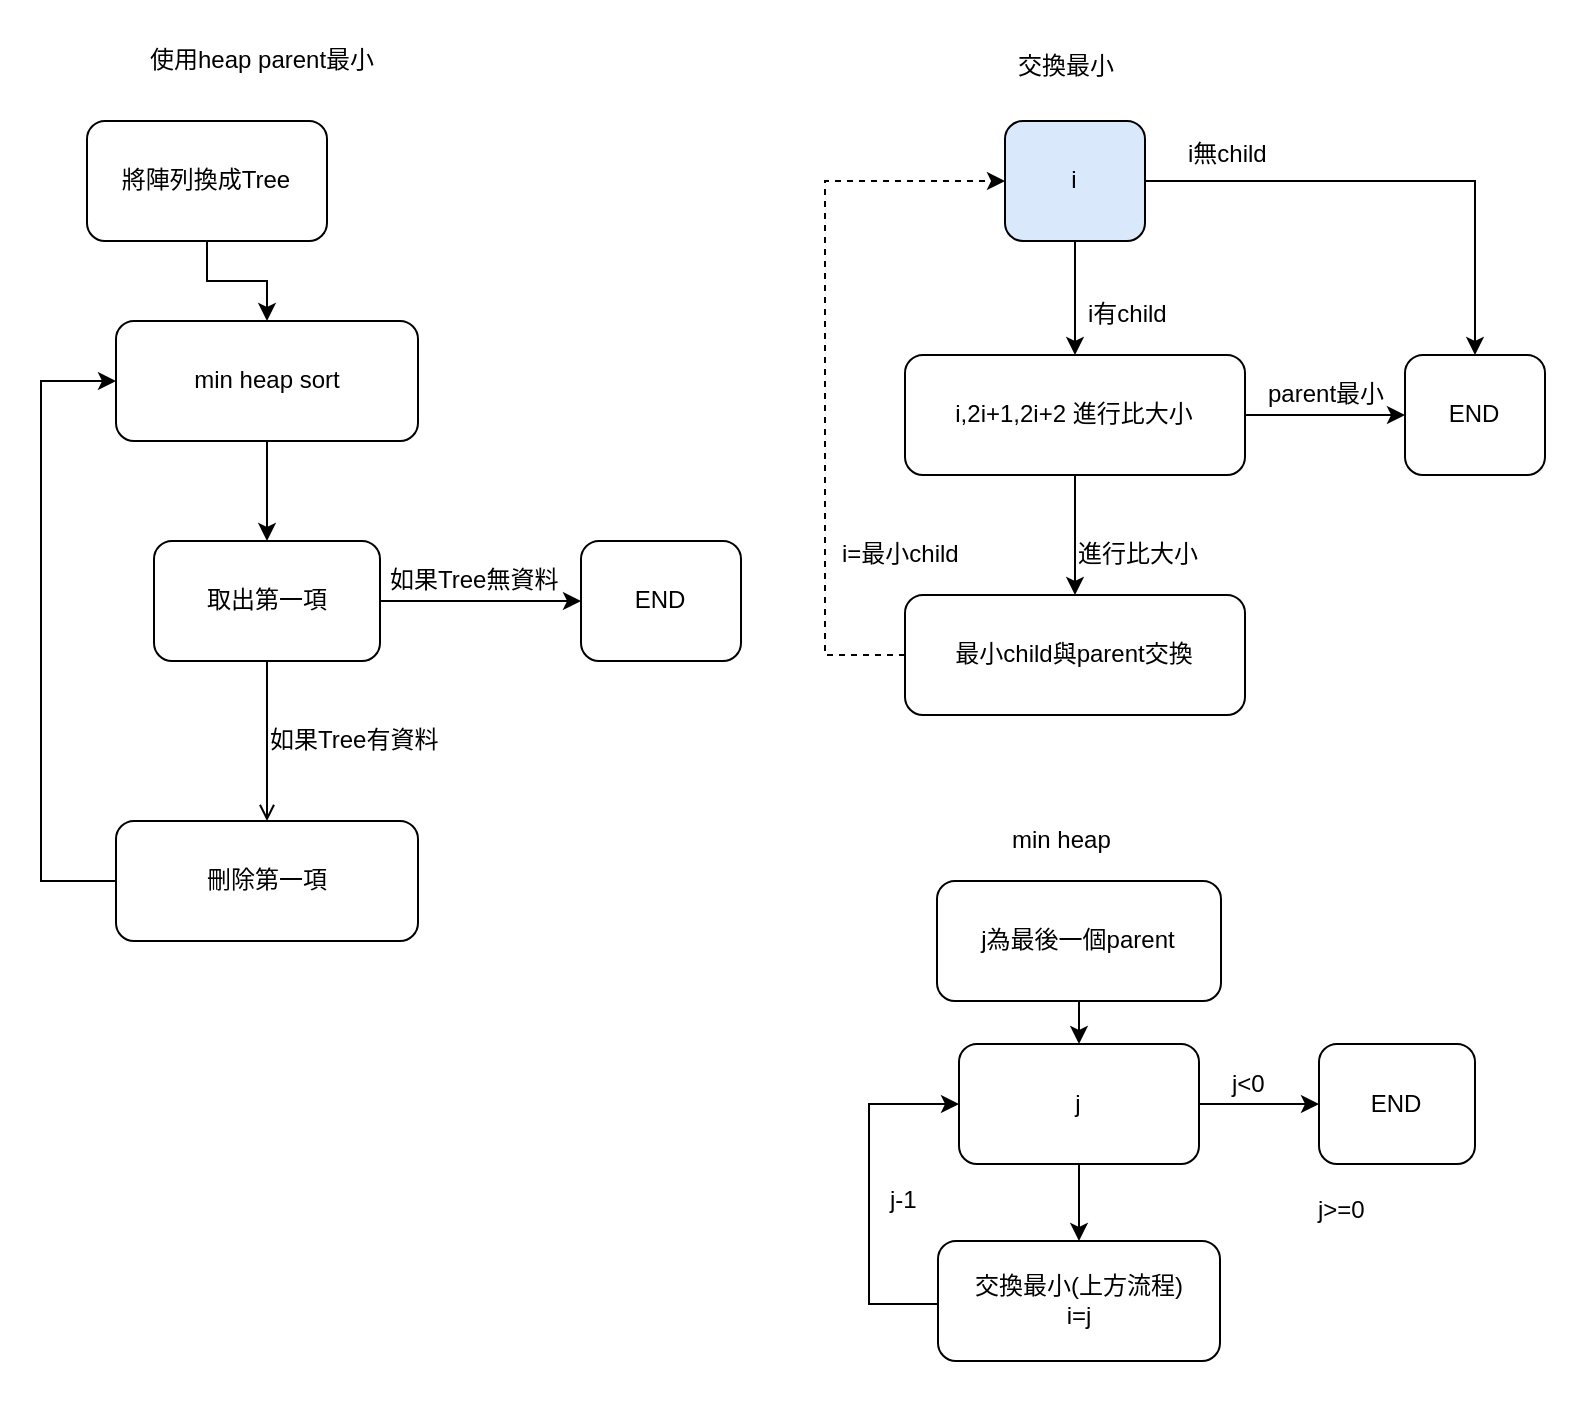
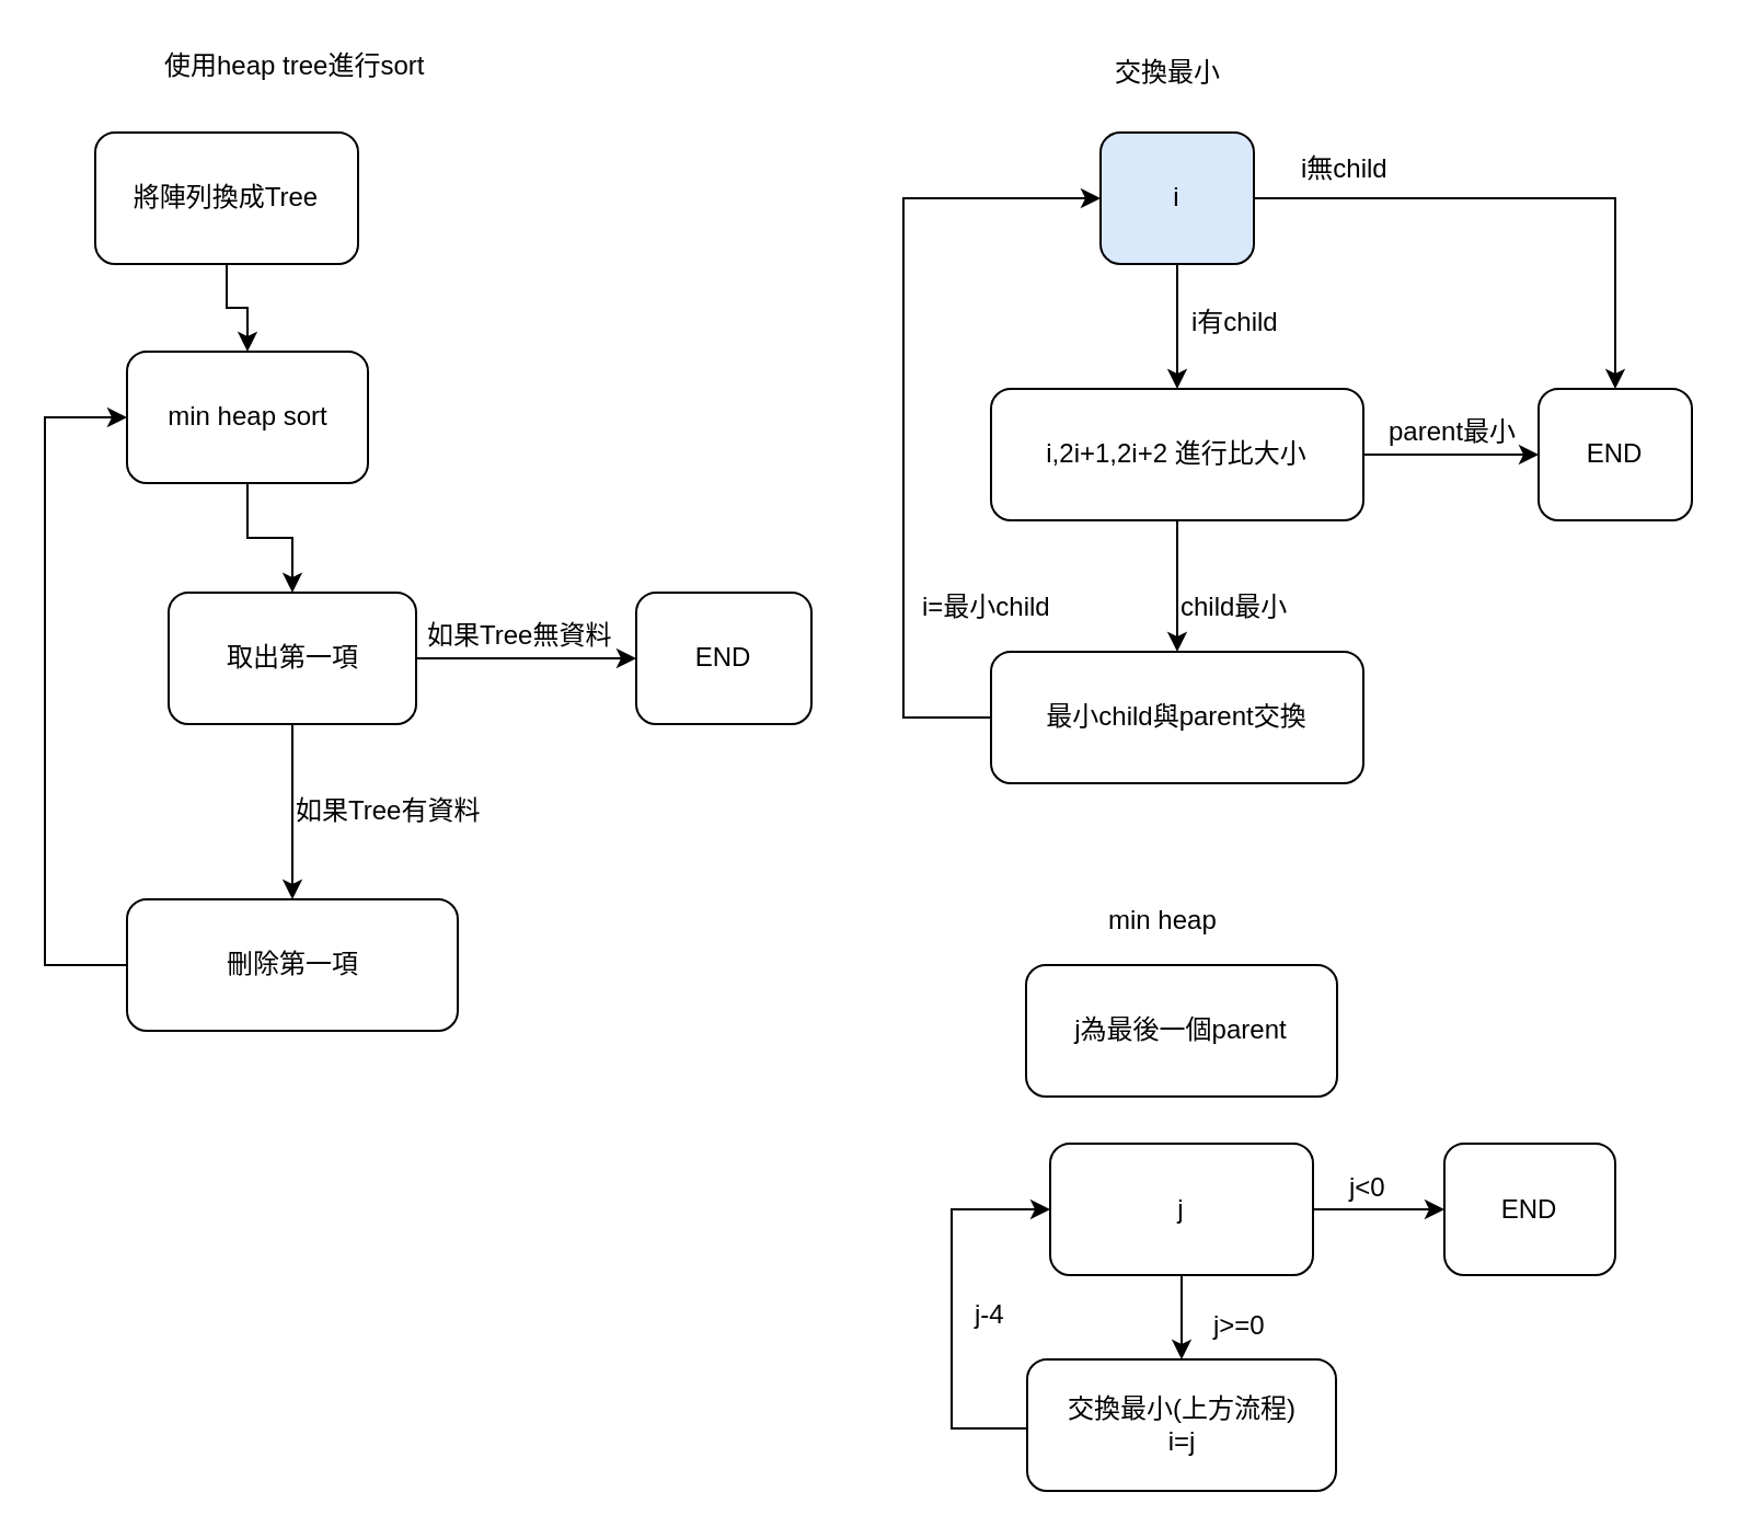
- <mxCell id="14" value="使用heap parent最小" style="text;html=1;resizable=0;points=[];autosize=1;align=left;verticalAlign=top;spacingTop=-4;" vertex="1" parent="1"><mxGeometry x="73" y="20" width="130" height="20" as="geometry" /></mxCell>
+ <mxCell id="14" value="使用heap tree進行sort" style="text;html=1;resizable=0;points=[];autosize=1;align=left;verticalAlign=top;spacingTop=-4;" vertex="1" parent="1"><mxGeometry x="73" y="20" width="130" height="20" as="geometry" /></mxCell>
- <mxCell id="28" value="i有child" style="text;html=1;resizable=0;points=[];autosize=1;align=left;verticalAlign=top;spacingTop=-4;" vertex="1" parent="1"><mxGeometry x="542" y="147" width="50" height="20" as="geometry" /></mxCell>
+ <mxCell id="28" value="i有child" style="text;html=1;resizable=0;points=[];autosize=1;align=left;verticalAlign=top;spacingTop=-4;" vertex="1" parent="1"><mxGeometry x="542" y="137" width="50" height="20" as="geometry" /></mxCell>
- <mxCell id="21" value="" style="edgeStyle=orthogonalEdgeStyle;rounded=0;orthogonalLoop=1;jettySize=auto;html=1;entryX=0;entryY=0.5;entryDx=0;entryDy=0;dashed=1;" edge="1" parent="1" source="22" target="20"><mxGeometry relative="1" as="geometry"><mxPoint x="452" y="87" as="targetPoint" /><Array as="points"><mxPoint x="412" y="327" /><mxPoint x="412" y="90" /></Array></mxGeometry></mxCell>
+ <mxCell id="21" value="" style="edgeStyle=orthogonalEdgeStyle;rounded=0;orthogonalLoop=1;jettySize=auto;html=1;entryX=0;entryY=0.5;entryDx=0;entryDy=0;" edge="1" parent="1" source="22" target="20"><mxGeometry relative="1" as="geometry"><mxPoint x="452" y="87" as="targetPoint" /><Array as="points"><mxPoint x="412" y="327" /><mxPoint x="412" y="90" /></Array></mxGeometry></mxCell>
- <mxCell id="5" value="min heap sort" style="rounded=1;whiteSpace=wrap;html=1;" vertex="1" parent="1"><mxGeometry x="57.5" y="160" width="151" height="60" as="geometry" /></mxCell>
+ <mxCell id="5" value="min heap sort" style="rounded=1;whiteSpace=wrap;html=1;" vertex="1" parent="1"><mxGeometry x="57.5" y="160" width="110" height="60" as="geometry" /></mxCell>
- <mxCell id="25" value="進行比大小" style="text;html=1;resizable=0;points=[];autosize=1;align=left;verticalAlign=top;spacingTop=-4;" vertex="1" parent="1"><mxGeometry x="537" y="267" width="60" height="20" as="geometry" /></mxCell>
+ <mxCell id="25" value="child最小" style="text;html=1;resizable=0;points=[];autosize=1;align=left;verticalAlign=top;spacingTop=-4;" vertex="1" parent="1"><mxGeometry x="537" y="267" width="60" height="20" as="geometry" /></mxCell>
- <mxCell id="7" value="" style="edgeStyle=orthogonalEdgeStyle;rounded=0;orthogonalLoop=1;jettySize=auto;html=1;endArrow=open;" edge="1" parent="1" source="9" target="11"><mxGeometry relative="1" as="geometry" /></mxCell>
+ <mxCell id="7" value="" style="edgeStyle=orthogonalEdgeStyle;rounded=0;orthogonalLoop=1;jettySize=auto;html=1;" edge="1" parent="1" source="9" target="11"><mxGeometry relative="1" as="geometry" /></mxCell>
- <mxCell id="33" value="" style="edgeStyle=orthogonalEdgeStyle;rounded=0;orthogonalLoop=1;jettySize=auto;html=1;" edge="1" parent="1" source="34" target="32"><mxGeometry relative="1" as="geometry" /></mxCell>
- <mxCell id="39" value="j-1" style="text;html=1;resizable=0;points=[];autosize=1;align=left;verticalAlign=top;spacingTop=-4;" vertex="1" parent="1"><mxGeometry x="443" y="589.5" width="30" height="20" as="geometry" /></mxCell>
+ <mxCell id="39" value="j-4" style="text;html=1;resizable=0;points=[];autosize=1;align=left;verticalAlign=top;spacingTop=-4;" vertex="1" parent="1"><mxGeometry x="443" y="589.5" width="30" height="20" as="geometry" /></mxCell>
- <mxCell id="40" value="j&amp;gt;=0" style="text;html=1;resizable=0;points=[];autosize=1;align=left;verticalAlign=top;spacingTop=-4;" vertex="1" parent="1"><mxGeometry x="657" y="595" width="40" height="20" as="geometry" /></mxCell>
+ <mxCell id="40" value="j&amp;gt;=0" style="text;html=1;resizable=0;points=[];autosize=1;align=left;verticalAlign=top;spacingTop=-4;" vertex="1" parent="1"><mxGeometry x="552" y="595" width="40" height="20" as="geometry" /></mxCell>
